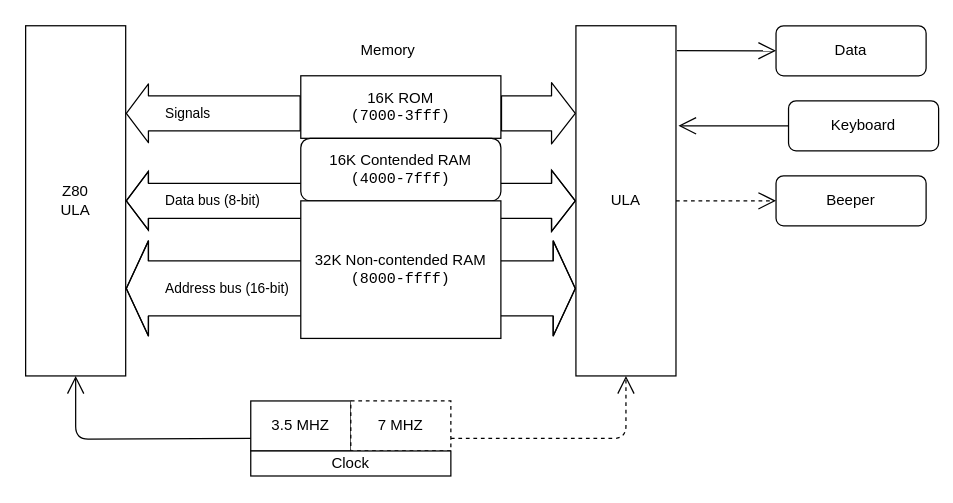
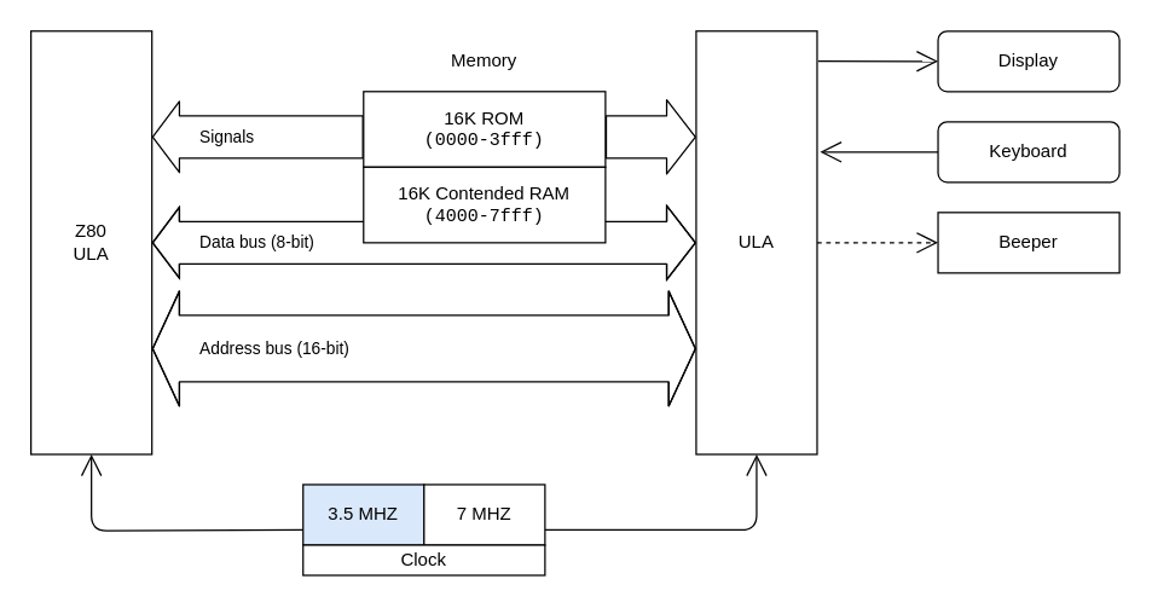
- <mxCell id="13" value="Memory" style="text;html=1;strokeColor=none;fillColor=none;align=center;verticalAlign=middle;whiteSpace=wrap;rounded=0;" vertex="1" parent="1"><mxGeometry x="230" y="30" width="160" height="20" as="geometry" /></mxCell>
+ <mxCell id="13" value="Memory" style="text;html=1;strokeColor=none;fillColor=none;align=center;verticalAlign=middle;whiteSpace=wrap;rounded=0;" vertex="1" parent="1"><mxGeometry x="240" y="30" width="160" height="20" as="geometry" /></mxCell>
- <mxCell id="17" value="Data" style="rounded=1;whiteSpace=wrap;html=1;" vertex="1" parent="1"><mxGeometry x="620" y="20" width="120" height="40" as="geometry" /></mxCell>
+ <mxCell id="17" value="Display" style="rounded=1;whiteSpace=wrap;html=1;" vertex="1" parent="1"><mxGeometry x="620" y="20" width="120" height="40" as="geometry" /></mxCell>
- <mxCell id="14" value="16K ROM&lt;br&gt;&lt;font face=&quot;Courier New&quot;&gt;(7000-3fff)&lt;/font&gt;" style="rounded=0;whiteSpace=wrap;html=1;" vertex="1" parent="1"><mxGeometry x="240" y="60" width="160" height="50" as="geometry" /></mxCell>
+ <mxCell id="14" value="16K ROM&lt;br&gt;&lt;font face=&quot;Courier New&quot;&gt;(0000-3fff)&lt;/font&gt;" style="rounded=0;whiteSpace=wrap;html=1;" vertex="1" parent="1"><mxGeometry x="240" y="60" width="160" height="50" as="geometry" /></mxCell>
- <mxCell id="19" value="Keyboard" style="rounded=1;whiteSpace=wrap;html=1;" vertex="1" parent="1"><mxGeometry x="630" y="80" width="120" height="40" as="geometry" /></mxCell>
+ <mxCell id="19" value="Keyboard" style="rounded=1;whiteSpace=wrap;html=1;" vertex="1" parent="1"><mxGeometry x="620" y="80" width="120" height="40" as="geometry" /></mxCell>
- <mxCell id="15" value="16K Contended RAM&lt;br&gt;&lt;font face=&quot;Courier New&quot;&gt;(4000-7fff)&lt;/font&gt;" style="whiteSpace=wrap;html=1;rounded=1;" vertex="1" parent="1"><mxGeometry x="240" y="110" width="160" height="50" as="geometry" /></mxCell>
+ <mxCell id="15" value="16K Contended RAM&lt;br&gt;&lt;font face=&quot;Courier New&quot;&gt;(4000-7fff)&lt;/font&gt;" style="rounded=0;whiteSpace=wrap;html=1;" vertex="1" parent="1"><mxGeometry x="240" y="110" width="160" height="50" as="geometry" /></mxCell>
- <mxCell id="21" value="Beeper" style="rounded=1;whiteSpace=wrap;html=1;" vertex="1" parent="1"><mxGeometry x="620" y="140" width="120" height="40" as="geometry" /></mxCell>
+ <mxCell id="21" value="Beeper" style="whiteSpace=wrap;html=1;rounded=0;" vertex="1" parent="1"><mxGeometry x="620" y="140" width="120" height="40" as="geometry" /></mxCell>
- <mxCell id="16" value="32K Non-contended RAM&lt;br&gt;&lt;font face=&quot;Courier New&quot;&gt;(8000-ffff)&lt;/font&gt;" style="rounded=0;whiteSpace=wrap;html=1;" vertex="1" parent="1"><mxGeometry x="240" y="160" width="160" height="110" as="geometry" /></mxCell>
- <mxCell id="7" value="3.5 MHZ" style="rounded=0;whiteSpace=wrap;html=1;" vertex="1" parent="1"><mxGeometry x="200" y="320" width="80" height="40" as="geometry" /></mxCell>
+ <mxCell id="7" value="3.5 MHZ" style="rounded=0;whiteSpace=wrap;html=1;fillColor=#dae8fc;" vertex="1" parent="1"><mxGeometry x="200" y="320" width="80" height="40" as="geometry" /></mxCell>
- <mxCell id="9" value="7 MHZ" style="rounded=0;whiteSpace=wrap;html=1;dashed=1;" vertex="1" parent="1"><mxGeometry x="280" y="320" width="80" height="40" as="geometry" /></mxCell>
+ <mxCell id="9" value="7 MHZ" style="rounded=0;whiteSpace=wrap;html=1;" vertex="1" parent="1"><mxGeometry x="280" y="320" width="80" height="40" as="geometry" /></mxCell>
- <mxCell id="8" style="edgeStyle=orthogonalEdgeStyle;html=1;exitX=1;exitY=0.75;exitDx=0;exitDy=0;entryX=0.5;entryY=1;entryDx=0;entryDy=0;endArrow=open;endFill=0;endSize=12;strokeWidth=1;dashed=1;" edge="1" parent="1" source="9" target="3"><mxGeometry relative="1" as="geometry" /></mxCell>
+ <mxCell id="8" style="edgeStyle=orthogonalEdgeStyle;html=1;exitX=1;exitY=0.75;exitDx=0;exitDy=0;entryX=0.5;entryY=1;entryDx=0;entryDy=0;endArrow=open;endFill=0;endSize=12;strokeWidth=1;" edge="1" parent="1" source="9" target="3"><mxGeometry relative="1" as="geometry" /></mxCell>
